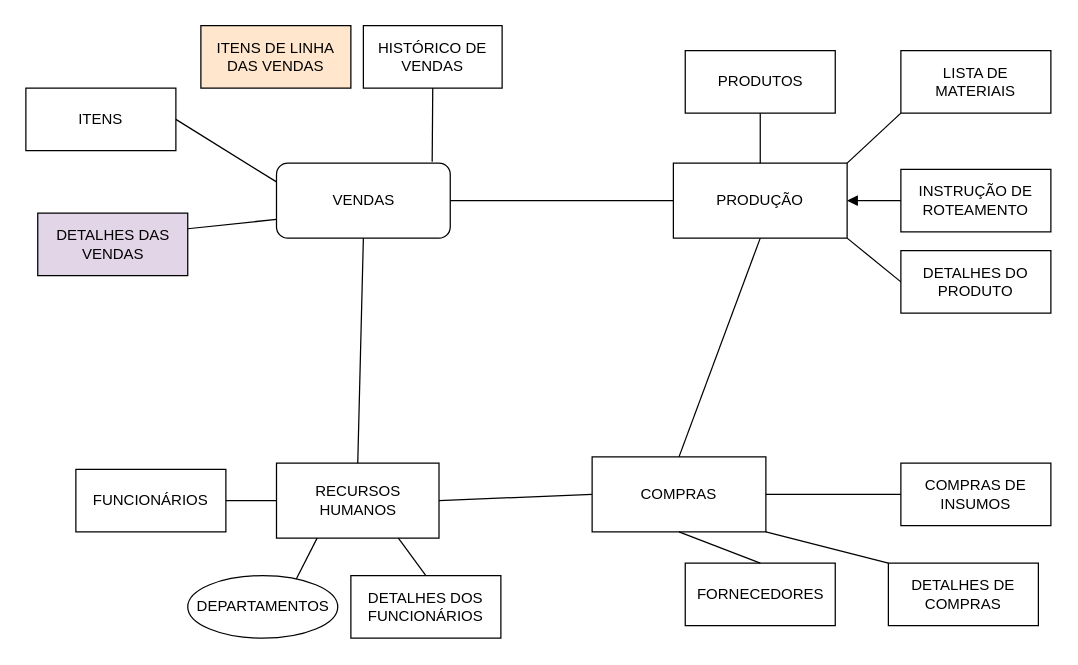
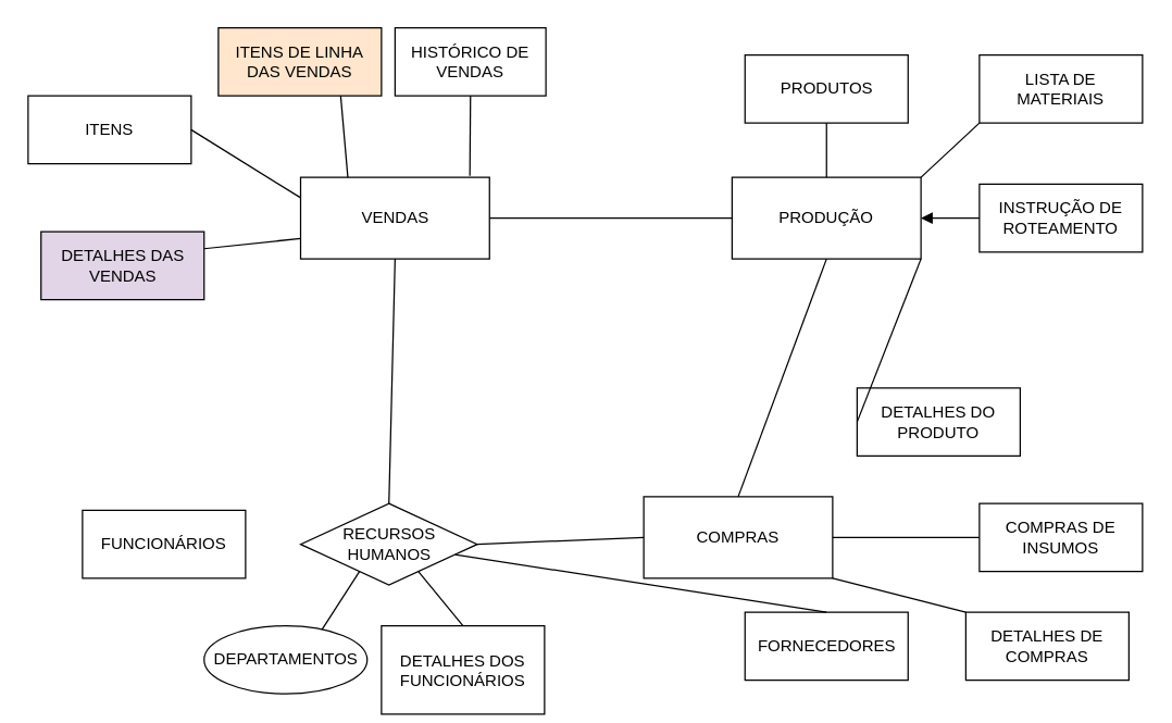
+ <mxCell id="10" value="" style="endArrow=none;html=1;rounded=0;entryX=0.25;entryY=0;entryDx=0;entryDy=0;exitX=0.75;exitY=1;exitDx=0;exitDy=0;" edge="1" parent="1" source="8" target="4"><mxGeometry relative="1" as="geometry"><mxPoint x="270" y="100" as="sourcePoint" /><mxPoint x="370" y="200" as="targetPoint" /></mxGeometry></mxCell>
- <mxCell id="4" value="VENDAS" style="whiteSpace=wrap;html=1;align=center;rounded=1;" vertex="1" parent="1"><mxGeometry x="220.5" y="130" width="139" height="60" as="geometry" /></mxCell>
+ <mxCell id="4" value="VENDAS" style="whiteSpace=wrap;html=1;align=center;" vertex="1" parent="1"><mxGeometry x="220.5" y="130" width="139" height="60" as="geometry" /></mxCell>
- <mxCell id="26" value="DETALHES DO PRODUTO" style="whiteSpace=wrap;html=1;align=center;" vertex="1" parent="1"><mxGeometry x="720" y="200" width="120" height="50" as="geometry" /></mxCell>
+ <mxCell id="26" value="DETALHES DO PRODUTO" style="whiteSpace=wrap;html=1;align=center;" vertex="1" parent="1"><mxGeometry x="630" y="285" width="120" height="50" as="geometry" /></mxCell>
- <mxCell id="31" value="" style="endArrow=none;html=1;rounded=0;exitX=0;exitY=0.5;exitDx=0;exitDy=0;entryX=1;entryY=0.5;entryDx=0;entryDy=0;" edge="1" parent="1" source="3" target="20"><mxGeometry relative="1" as="geometry"><mxPoint x="317.5" y="175" as="sourcePoint" /><mxPoint x="274.5" y="175" as="targetPoint" /></mxGeometry></mxCell>
- <mxCell id="3" value="RECURSOS HUMANOS" style="whiteSpace=wrap;html=1;align=center;" vertex="1" parent="1"><mxGeometry x="220.5" y="370" width="130" height="60" as="geometry" /></mxCell>
+ <mxCell id="3" value="RECURSOS HUMANOS" style="rhombus;whiteSpace=wrap;html=1;align=center;" vertex="1" parent="1"><mxGeometry x="220.5" y="370" width="130" height="60" as="geometry" /></mxCell>
- <mxCell id="17" value="" style="endArrow=none;html=1;rounded=0;entryX=0.5;entryY=1;entryDx=0;entryDy=0;exitX=0.5;exitY=0;exitDx=0;exitDy=0;" edge="1" parent="1" source="14" target="5"><mxGeometry relative="1" as="geometry"><mxPoint x="660.5" y="203" as="sourcePoint" /><mxPoint x="731.5" y="195" as="targetPoint" /></mxGeometry></mxCell>
+ <mxCell id="17" value="" style="endArrow=none;html=1;rounded=0;exitX=0.5;exitY=0;exitDx=0;exitDy=0;" edge="1" parent="1" source="14" target="3"><mxGeometry relative="1" as="geometry"><mxPoint x="660.5" y="203" as="sourcePoint" /><mxPoint x="731.5" y="195" as="targetPoint" /></mxGeometry></mxCell>
- <mxCell id="23" value="DETALHES DOS FUNCIONÁRIOS" style="whiteSpace=wrap;html=1;align=center;" vertex="1" parent="1"><mxGeometry x="280" y="460" width="120" height="50" as="geometry" /></mxCell>
+ <mxCell id="23" value="DETALHES DOS FUNCIONÁRIOS" style="whiteSpace=wrap;html=1;align=center;" vertex="1" parent="1"><mxGeometry x="280" y="460" width="120" height="65" as="geometry" /></mxCell>
